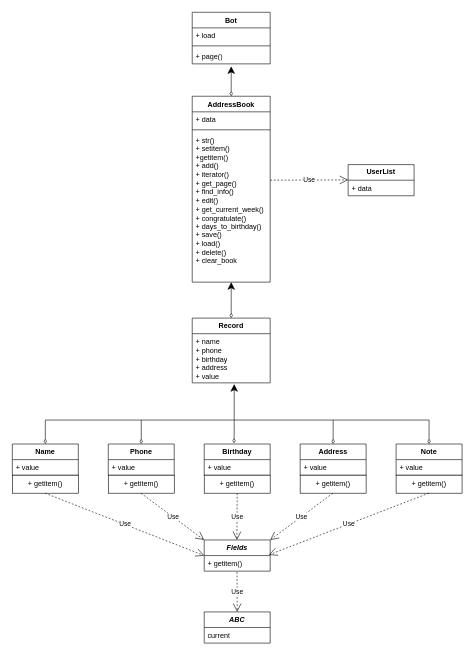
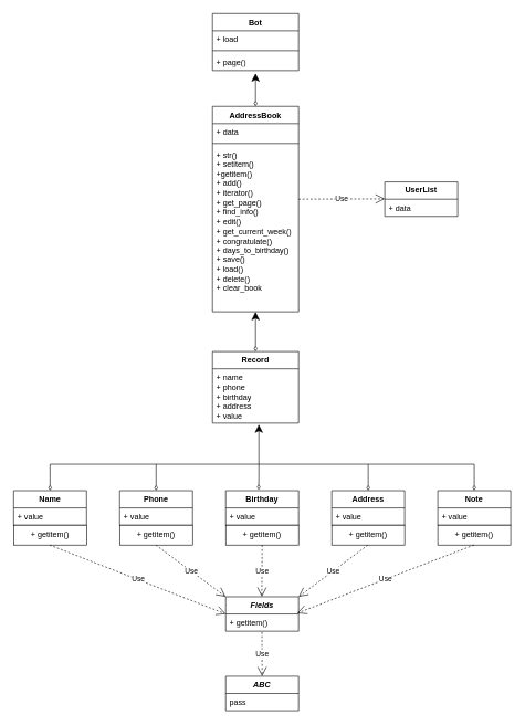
- <mxCell id="23" value="current" style="text;strokeColor=none;fillColor=none;align=left;verticalAlign=top;spacingLeft=4;spacingRight=4;overflow=hidden;rotatable=0;points=[[0,0.5],[1,0.5]];portConstraint=eastwest;whiteSpace=wrap;html=1;" parent="22" vertex="1"><mxGeometry y="26" width="110" height="26" as="geometry" /></mxCell>
+ <mxCell id="23" value="pass" style="text;strokeColor=none;fillColor=none;align=left;verticalAlign=top;spacingLeft=4;spacingRight=4;overflow=hidden;rotatable=0;points=[[0,0.5],[1,0.5]];portConstraint=eastwest;whiteSpace=wrap;html=1;" parent="22" vertex="1"><mxGeometry y="26" width="110" height="26" as="geometry" /></mxCell>
